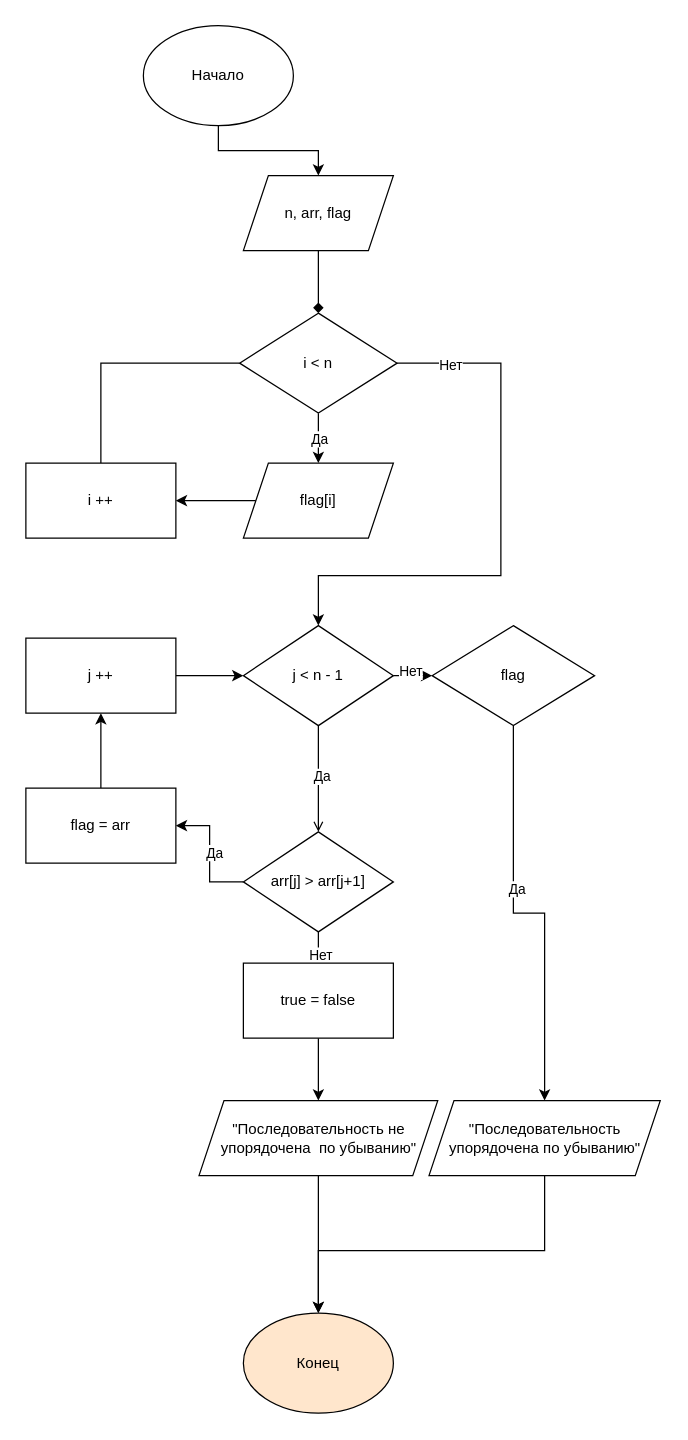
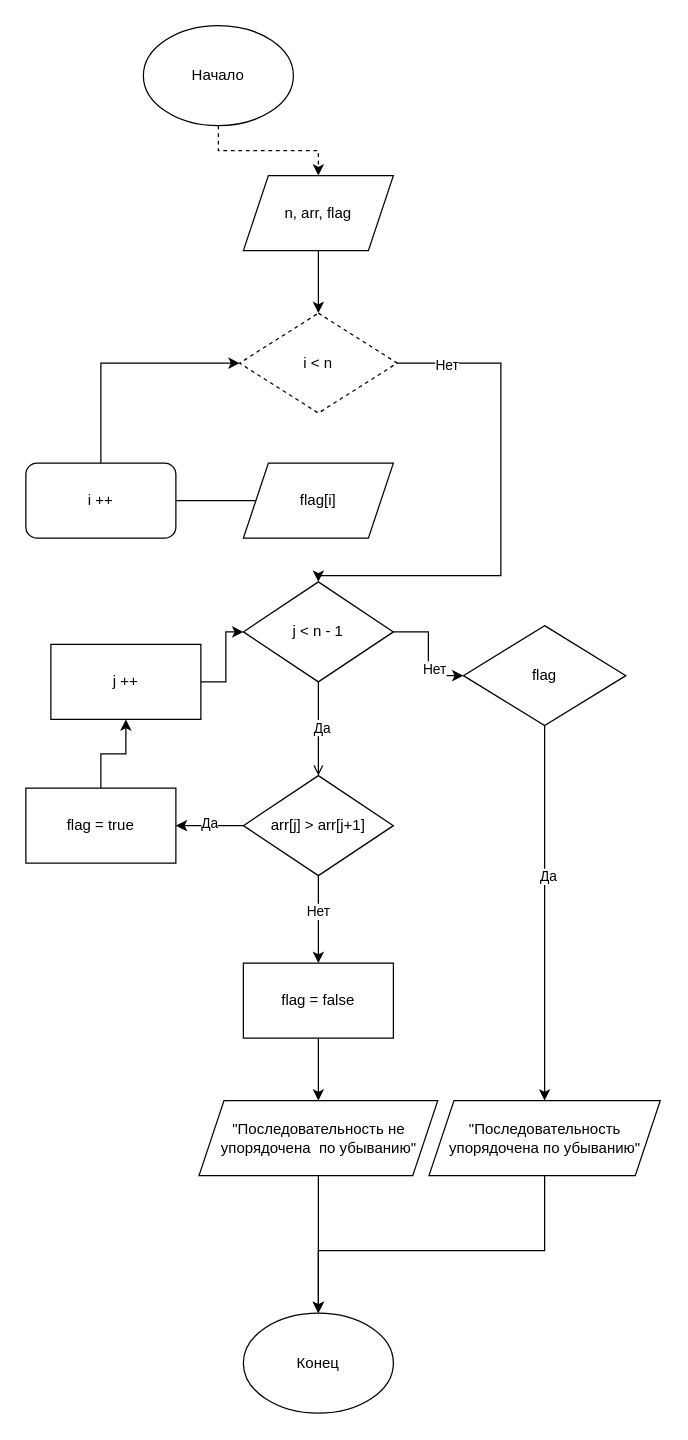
- <mxCell id="3" style="edgeStyle=orthogonalEdgeStyle;rounded=0;orthogonalLoop=1;jettySize=auto;html=1;entryX=0.5;entryY=0;entryDx=0;entryDy=0;" edge="1" parent="1" source="4" target="6"><mxGeometry relative="1" as="geometry" /></mxCell>
+ <mxCell id="3" style="edgeStyle=orthogonalEdgeStyle;rounded=0;orthogonalLoop=1;jettySize=auto;html=1;entryX=0.5;entryY=0;entryDx=0;entryDy=0;dashed=1;" edge="1" parent="1" source="4" target="6"><mxGeometry relative="1" as="geometry" /></mxCell>
- <mxCell id="5" style="edgeStyle=orthogonalEdgeStyle;rounded=0;orthogonalLoop=1;jettySize=auto;html=1;entryX=0.5;entryY=0;entryDx=0;entryDy=0;endArrow=diamond;" edge="1" parent="1" source="6" target="11"><mxGeometry relative="1" as="geometry" /></mxCell>
+ <mxCell id="5" style="edgeStyle=orthogonalEdgeStyle;rounded=0;orthogonalLoop=1;jettySize=auto;html=1;entryX=0.5;entryY=0;entryDx=0;entryDy=0;" edge="1" parent="1" source="6" target="11"><mxGeometry relative="1" as="geometry" /></mxCell>
- <mxCell id="14" style="edgeStyle=orthogonalEdgeStyle;rounded=0;orthogonalLoop=1;jettySize=auto;html=1;entryX=0;entryY=0.5;entryDx=0;entryDy=0;endArrow=none;" edge="1" parent="1" source="15" target="11"><mxGeometry relative="1" as="geometry"><Array as="points"><mxPoint x="80" y="290" /></Array></mxGeometry></mxCell>
+ <mxCell id="14" style="edgeStyle=orthogonalEdgeStyle;rounded=0;orthogonalLoop=1;jettySize=auto;html=1;entryX=0;entryY=0.5;entryDx=0;entryDy=0;" edge="1" parent="1" source="15" target="11"><mxGeometry relative="1" as="geometry"><Array as="points"><mxPoint x="80" y="290" /></Array></mxGeometry></mxCell>
- <mxCell id="11" value="i &amp;lt; n" style="rhombus;whiteSpace=wrap;html=1;" vertex="1" parent="1"><mxGeometry x="191" y="250" width="126" height="80" as="geometry" /></mxCell>
+ <mxCell id="11" value="i &amp;lt; n" style="rhombus;whiteSpace=wrap;html=1;dashed=1;" vertex="1" parent="1"><mxGeometry x="191" y="250" width="126" height="80" as="geometry" /></mxCell>
- <mxCell id="7" value="" style="edgeStyle=orthogonalEdgeStyle;rounded=0;orthogonalLoop=1;jettySize=auto;html=1;" edge="1" parent="1" source="11" target="13"><mxGeometry relative="1" as="geometry" /></mxCell>
- <mxCell id="8" value="Да" style="edgeLabel;html=1;align=center;verticalAlign=middle;resizable=0;points=[];" vertex="1" connectable="0" parent="7"><mxGeometry relative="1" as="geometry"><mxPoint as="offset" /></mxGeometry></mxCell>
- <mxCell id="15" value="i ++ " style="rounded=0;whiteSpace=wrap;html=1;" vertex="1" parent="1"><mxGeometry x="20" y="370" width="120" height="60" as="geometry" /></mxCell>
+ <mxCell id="15" value="i ++ " style="whiteSpace=wrap;html=1;rounded=1;" vertex="1" parent="1"><mxGeometry x="20" y="370" width="120" height="60" as="geometry" /></mxCell>
- <mxCell id="12" value="" style="edgeStyle=orthogonalEdgeStyle;rounded=0;orthogonalLoop=1;jettySize=auto;html=1;" edge="1" parent="1" source="13" target="15"><mxGeometry relative="1" as="geometry" /></mxCell>
+ <mxCell id="12" value="" style="edgeStyle=orthogonalEdgeStyle;rounded=0;orthogonalLoop=1;jettySize=auto;html=1;endArrow=none;" edge="1" parent="1" source="13" target="15"><mxGeometry relative="1" as="geometry" /></mxCell>
- <mxCell id="31" value="j ++ " style="rounded=0;whiteSpace=wrap;html=1;" vertex="1" parent="1"><mxGeometry x="20" y="510" width="120" height="60" as="geometry" /></mxCell>
+ <mxCell id="31" value="j ++ " style="rounded=0;whiteSpace=wrap;html=1;" vertex="1" parent="1"><mxGeometry x="40" y="515" width="120" height="60" as="geometry" /></mxCell>
- <mxCell id="20" value="j &amp;lt; n - 1" style="rhombus;whiteSpace=wrap;html=1;" vertex="1" parent="1"><mxGeometry x="194" y="500" width="120" height="80" as="geometry" /></mxCell>
+ <mxCell id="20" value="j &amp;lt; n - 1" style="rhombus;whiteSpace=wrap;html=1;" vertex="1" parent="1"><mxGeometry x="194" y="465" width="120" height="80" as="geometry" /></mxCell>
- <mxCell id="34" value="flag" style="rhombus;whiteSpace=wrap;html=1;" vertex="1" parent="1"><mxGeometry x="345" y="500" width="130" height="80" as="geometry" /></mxCell>
+ <mxCell id="34" value="flag" style="rhombus;whiteSpace=wrap;html=1;" vertex="1" parent="1"><mxGeometry x="370" y="500" width="130" height="80" as="geometry" /></mxCell>
- <mxCell id="27" value="flag = arr" style="rounded=0;whiteSpace=wrap;html=1;" vertex="1" parent="1"><mxGeometry x="20" y="630" width="120" height="60" as="geometry" /></mxCell>
+ <mxCell id="27" value="flag = true" style="rounded=0;whiteSpace=wrap;html=1;" vertex="1" parent="1"><mxGeometry x="20" y="630" width="120" height="60" as="geometry" /></mxCell>
- <mxCell id="25" value="arr[j] &amp;gt; arr[j+1]" style="rhombus;whiteSpace=wrap;html=1;" vertex="1" parent="1"><mxGeometry x="194" y="665" width="120" height="80" as="geometry" /></mxCell>
+ <mxCell id="25" value="arr[j] &amp;gt; arr[j+1]" style="rhombus;whiteSpace=wrap;html=1;" vertex="1" parent="1"><mxGeometry x="194" y="620" width="120" height="80" as="geometry" /></mxCell>
- <mxCell id="29" value="true = false" style="rounded=0;whiteSpace=wrap;html=1;" vertex="1" parent="1"><mxGeometry x="194" y="770" width="120" height="60" as="geometry" /></mxCell>
+ <mxCell id="29" value="flag = false" style="rounded=0;whiteSpace=wrap;html=1;" vertex="1" parent="1"><mxGeometry x="194" y="770" width="120" height="60" as="geometry" /></mxCell>
- <mxCell id="2" value="Конец" style="ellipse;whiteSpace=wrap;html=1;fillColor=#ffe6cc;" parent="1" vertex="1"><mxGeometry x="194" y="1050" width="120" height="80" as="geometry" /></mxCell>
+ <mxCell id="2" value="Конец" style="ellipse;whiteSpace=wrap;html=1;" parent="1" vertex="1"><mxGeometry x="194" y="1050" width="120" height="80" as="geometry" /></mxCell>
